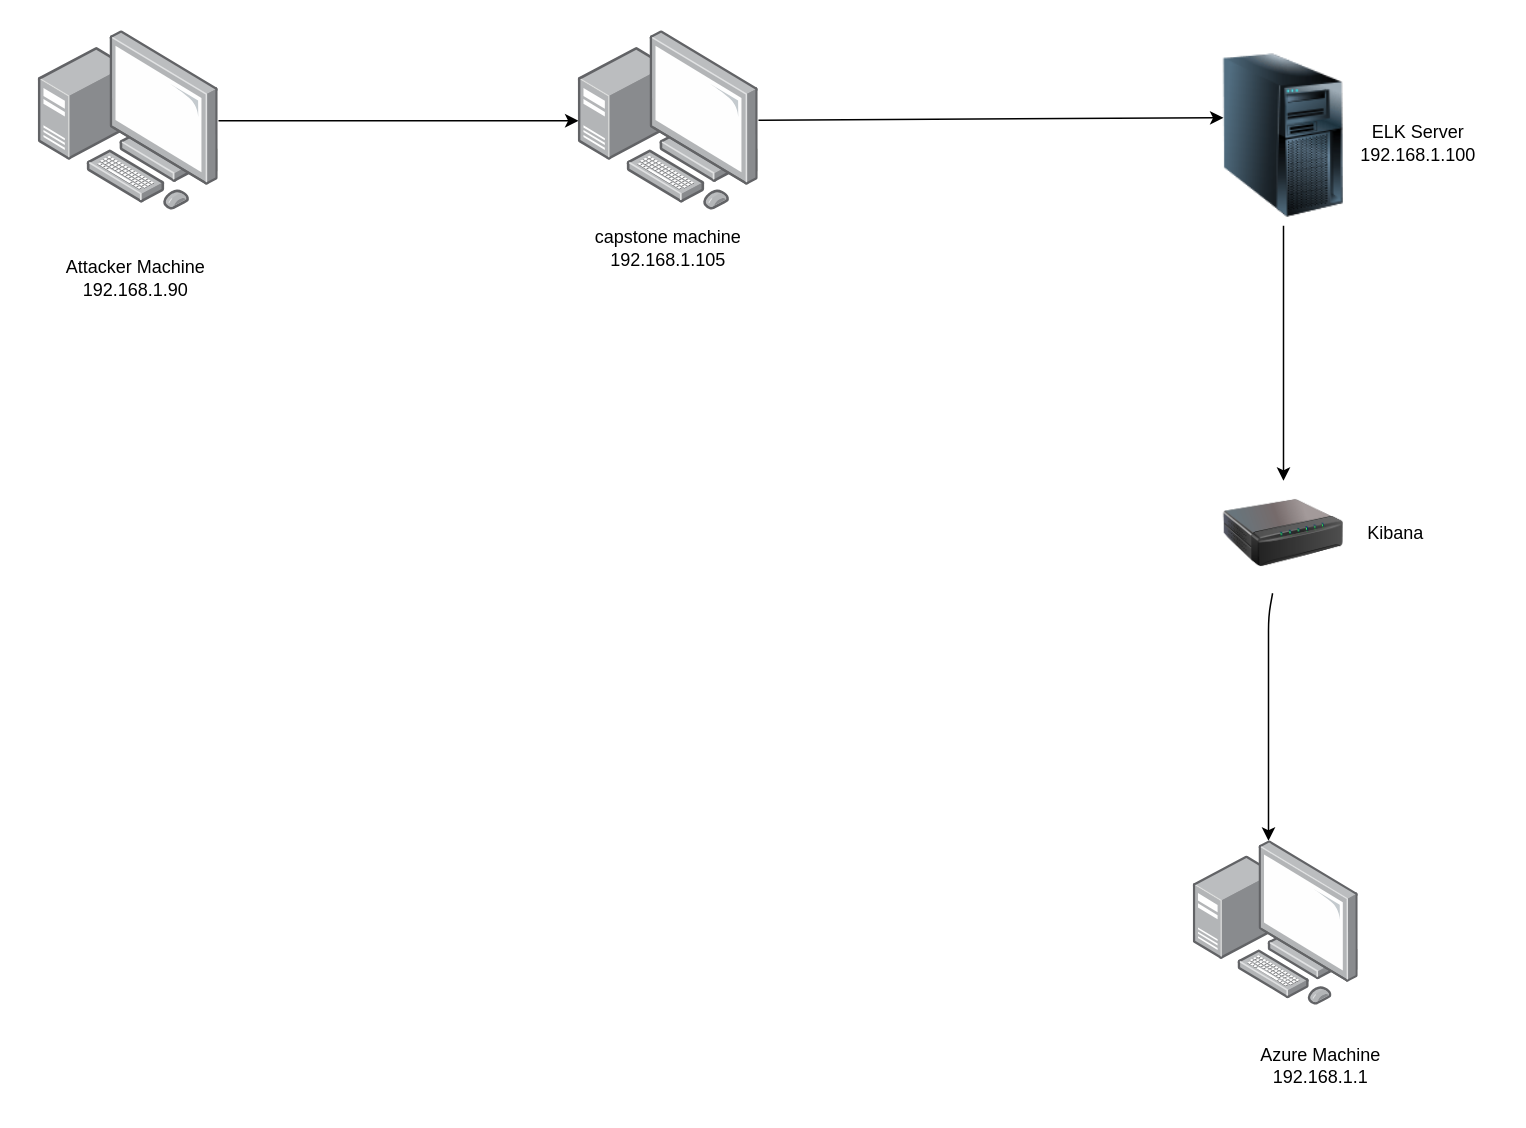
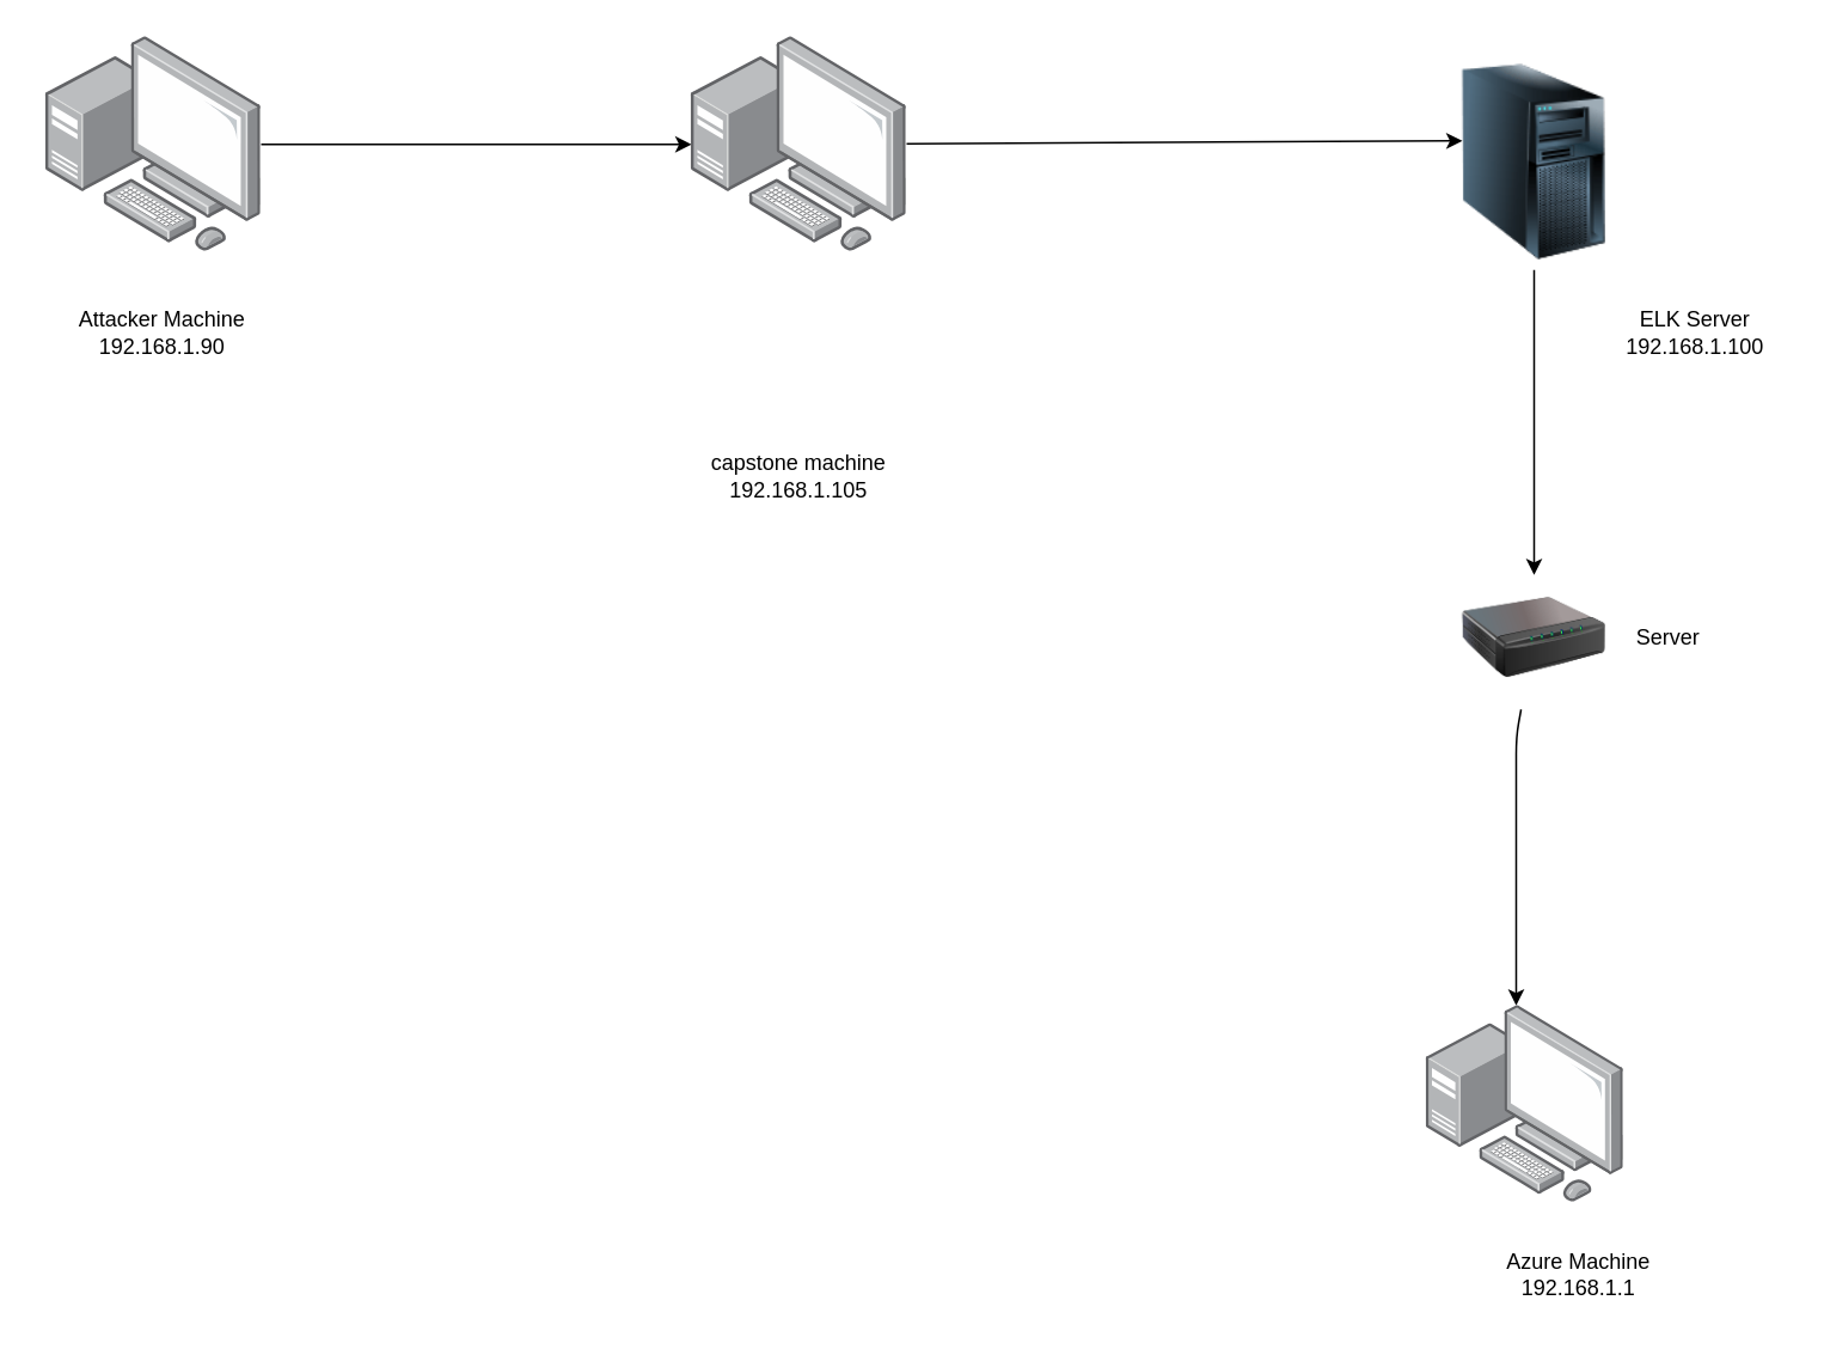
- <mxCell id="9" value="ELK Server&lt;br&gt;192.168.1.100" style="text;html=1;strokeColor=none;fillColor=none;align=center;verticalAlign=middle;whiteSpace=wrap;rounded=0;" vertex="1" parent="1"><mxGeometry x="895" y="70" width="100" height="50" as="geometry" /></mxCell>
+ <mxCell id="9" value="ELK Server&lt;br&gt;192.168.1.100" style="text;html=1;strokeColor=none;fillColor=none;align=center;verticalAlign=middle;whiteSpace=wrap;rounded=0;" vertex="1" parent="1"><mxGeometry x="895" y="160" width="100" height="50" as="geometry" /></mxCell>
- <mxCell id="6" value="capstone machine&lt;br&gt;192.168.1.105" style="text;html=1;strokeColor=none;fillColor=none;align=center;verticalAlign=middle;whiteSpace=wrap;rounded=0;" vertex="1" parent="1"><mxGeometry x="385" y="150" width="120" height="30" as="geometry" /></mxCell>
+ <mxCell id="6" value="capstone machine&lt;br&gt;192.168.1.105" style="text;html=1;strokeColor=none;fillColor=none;align=center;verticalAlign=middle;whiteSpace=wrap;rounded=0;" vertex="1" parent="1"><mxGeometry x="385" y="250" width="120" height="30" as="geometry" /></mxCell>
- <mxCell id="13" value="Kibana" style="text;html=1;strokeColor=none;fillColor=none;align=center;verticalAlign=middle;whiteSpace=wrap;rounded=0;" vertex="1" parent="1"><mxGeometry x="885" y="335" width="90" height="40" as="geometry" /></mxCell>
+ <mxCell id="13" value="Server" style="text;html=1;strokeColor=none;fillColor=none;align=center;verticalAlign=middle;whiteSpace=wrap;rounded=0;" vertex="1" parent="1"><mxGeometry x="885" y="335" width="90" height="40" as="geometry" /></mxCell>
